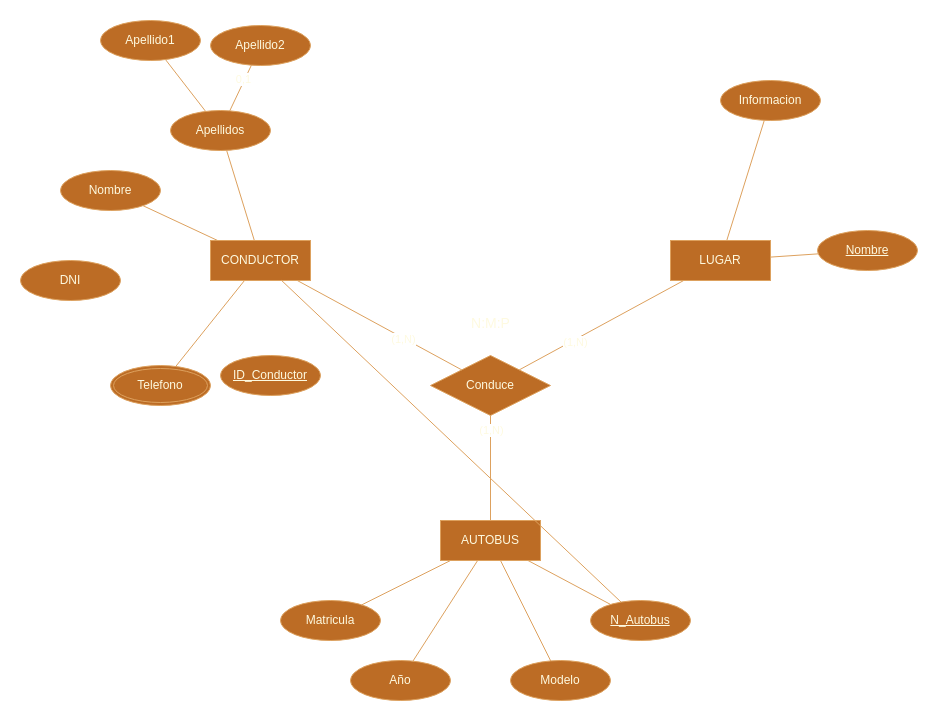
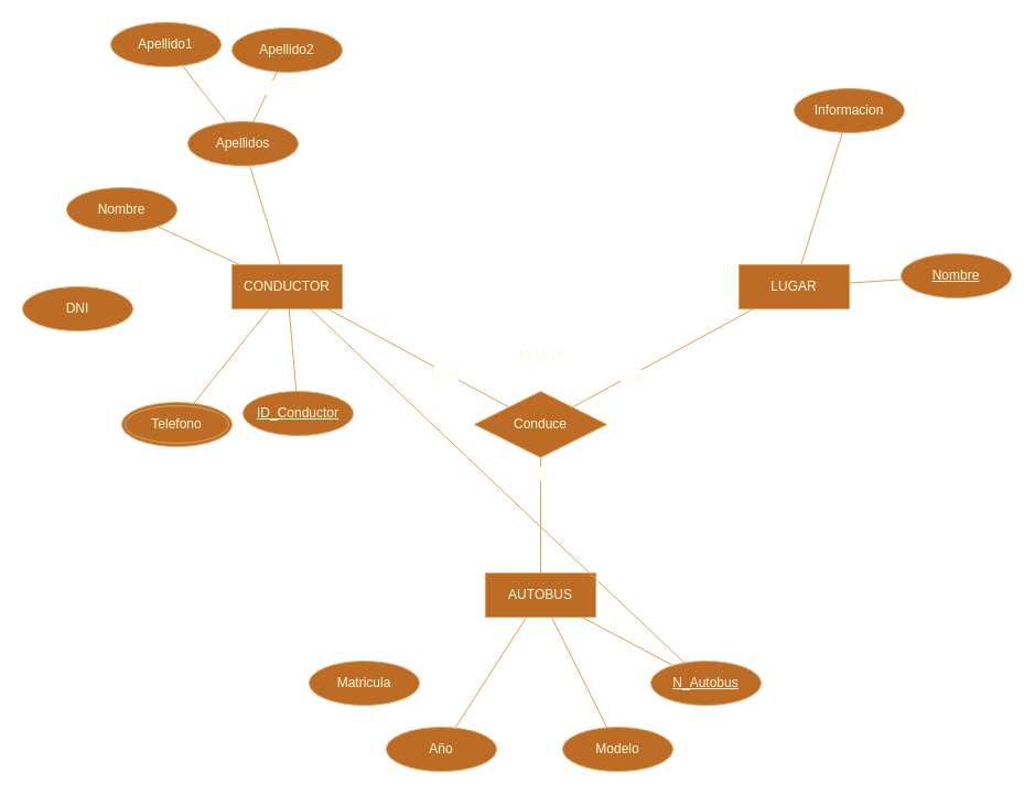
+ <mxCell id="29" value="" style="endArrow=none;html=1;rounded=0;strokeColor=#DDA15E;fontColor=#FEFAE0;fillColor=#BC6C25;" edge="1" parent="1" source="2" target="12"><mxGeometry relative="1" as="geometry"><mxPoint x="371" y="614" as="sourcePoint" /><mxPoint x="460" y="570" as="targetPoint" /></mxGeometry></mxCell>
- <mxCell id="28" value="" style="endArrow=none;html=1;rounded=0;strokeColor=#DDA15E;fontColor=#FEFAE0;fillColor=#BC6C25;" edge="1" parent="1" source="15" target="4"><mxGeometry relative="1" as="geometry"><mxPoint x="422" y="671" as="sourcePoint" /><mxPoint x="487" y="570" as="targetPoint" /></mxGeometry></mxCell>
